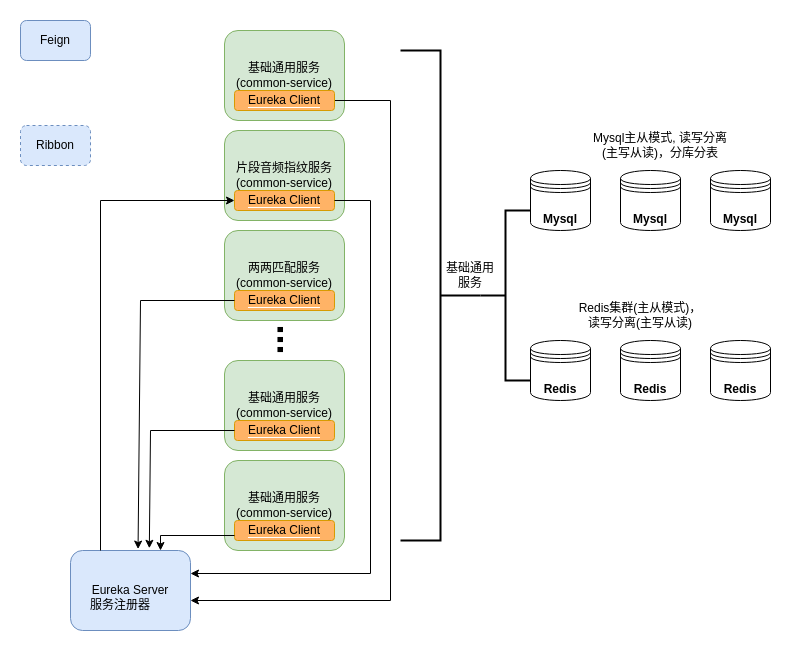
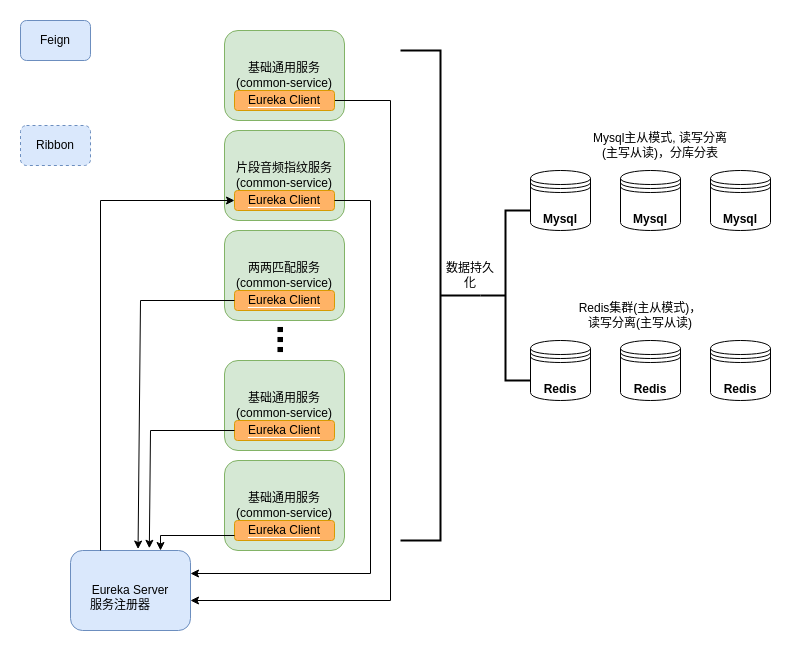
- <mxCell id="17" value="&lt;span style=&quot;font-size: 12px&quot;&gt;基础通用服务&lt;/span&gt;" style="text;html=1;strokeColor=none;fillColor=none;align=center;verticalAlign=middle;whiteSpace=wrap;rounded=0;labelBackgroundColor=none;fontSize=9;" vertex="1" parent="1"><mxGeometry x="440" y="250" width="60" height="50" as="geometry" /></mxCell>
+ <mxCell id="17" value="&lt;span style=&quot;font-size: 12px&quot;&gt;数据持久化&lt;/span&gt;" style="text;html=1;strokeColor=none;fillColor=none;align=center;verticalAlign=middle;whiteSpace=wrap;rounded=0;labelBackgroundColor=none;fontSize=9;" vertex="1" parent="1"><mxGeometry x="440" y="250" width="60" height="50" as="geometry" /></mxCell>
